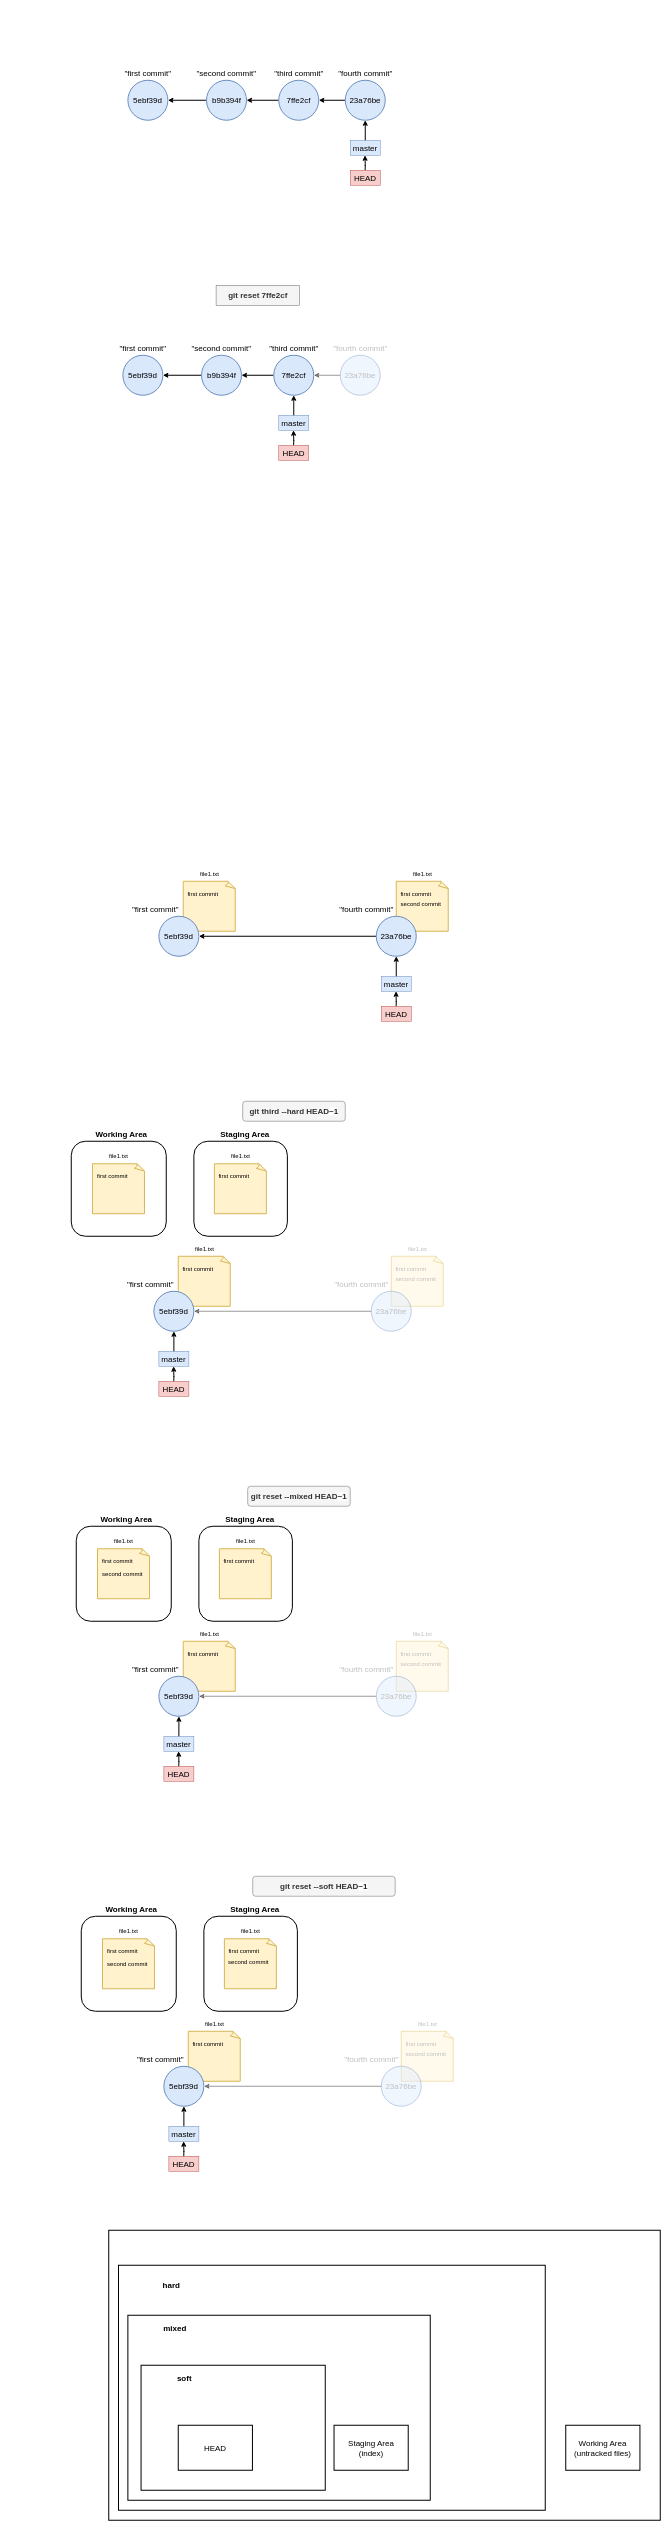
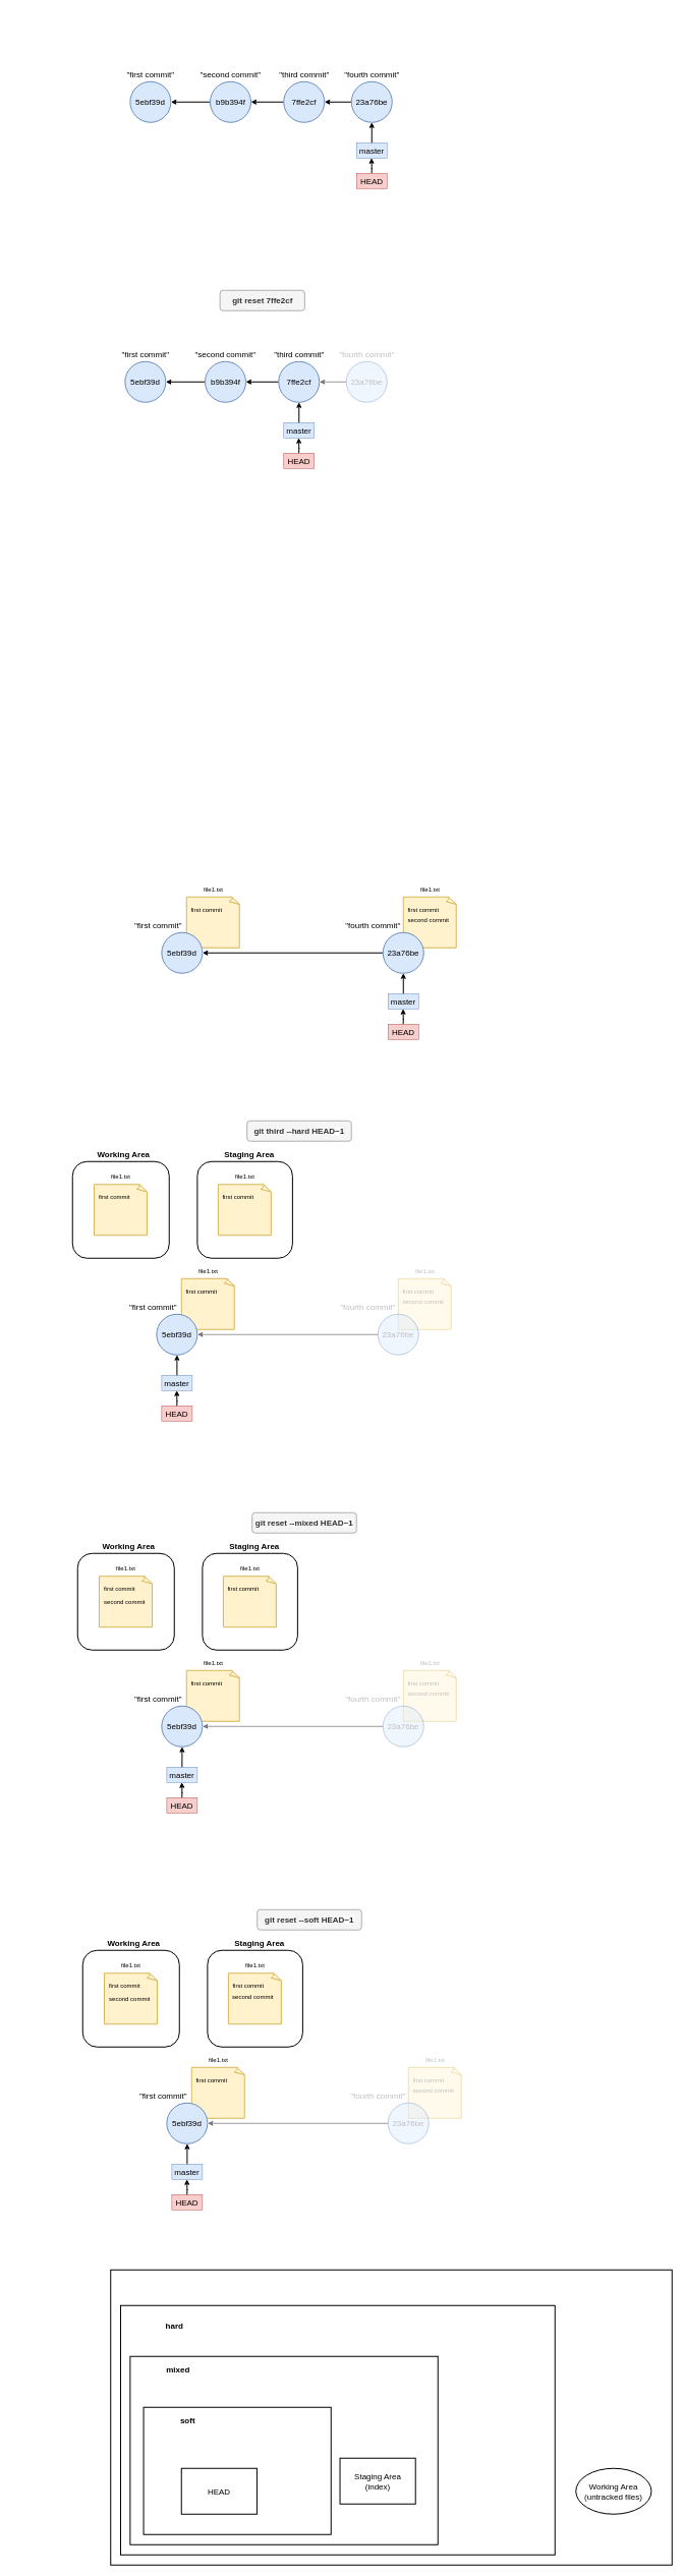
- <mxCell id="35" value="git reset 7ffe2cf" style="whiteSpace=wrap;html=1;fillColor=#f5f5f5;fontColor=#333333;strokeColor=#666666;fontStyle=1;fontSize=16;rounded=0;" vertex="1" parent="1"><mxGeometry x="431.69" y="570" width="166.63" height="40" as="geometry" /></mxCell>
+ <mxCell id="35" value="git reset 7ffe2cf" style="rounded=1;whiteSpace=wrap;html=1;fillColor=#f5f5f5;fontColor=#333333;strokeColor=#666666;fontStyle=1;fontSize=16;" vertex="1" parent="1"><mxGeometry x="431.69" y="570" width="166.63" height="40" as="geometry" /></mxCell>
- <mxCell id="140" value="git reset --soft HEAD&lt;span style=&quot;color: rgb(32, 33, 34); font-family: sans-serif; text-align: start; background-color: rgb(255, 255, 255);&quot;&gt;~1&lt;/span&gt;" style="rounded=1;whiteSpace=wrap;html=1;fillColor=#f5f5f5;fontColor=#333333;strokeColor=#666666;fontStyle=1;fontSize=16;" vertex="1" parent="1"><mxGeometry x="504.87" y="3752" width="285" height="40" as="geometry" /></mxCell>
+ <mxCell id="140" value="git reset --soft HEAD&lt;span style=&quot;color: rgb(32, 33, 34); font-family: sans-serif; text-align: start; background-color: rgb(255, 255, 255);&quot;&gt;~1&lt;/span&gt;" style="rounded=1;whiteSpace=wrap;html=1;fillColor=#f5f5f5;fontColor=#333333;strokeColor=#666666;fontStyle=1;fontSize=16;" vertex="1" parent="1"><mxGeometry x="504.87" y="3752" width="205.13" height="40" as="geometry" /></mxCell>
- <mxCell id="151" value="&lt;font style=&quot;font-size: 16px;&quot;&gt;Staging Area&lt;/font&gt;&lt;div&gt;&lt;span style=&quot;font-size: 16px;&quot;&gt;(index)&lt;/span&gt;&lt;/div&gt;" style="rounded=0;whiteSpace=wrap;html=1;strokeWidth=2;" vertex="1" parent="1"><mxGeometry x="667.57" y="4850" width="148.37" height="90" as="geometry" /></mxCell>
+ <mxCell id="151" value="&lt;font style=&quot;font-size: 16px;&quot;&gt;Staging Area&lt;/font&gt;&lt;div&gt;&lt;span style=&quot;font-size: 16px;&quot;&gt;(index)&lt;/span&gt;&lt;/div&gt;" style="rounded=0;whiteSpace=wrap;html=1;strokeWidth=2;" vertex="1" parent="1"><mxGeometry x="667.57" y="4830" width="148.37" height="90" as="geometry" /></mxCell>
- <mxCell id="152" value="&lt;span style=&quot;font-size: 16px;&quot;&gt;Working Area&lt;/span&gt;&lt;div&gt;&lt;span style=&quot;font-size: 16px;&quot;&gt;(untracked files)&lt;/span&gt;&lt;/div&gt;" style="rounded=0;whiteSpace=wrap;html=1;strokeWidth=2;" vertex="1" parent="1"><mxGeometry x="1131" y="4850" width="148.37" height="90" as="geometry" /></mxCell>
+ <mxCell id="152" value="&lt;span style=&quot;font-size: 16px;&quot;&gt;Working Area&lt;/span&gt;&lt;div&gt;&lt;span style=&quot;font-size: 16px;&quot;&gt;(untracked files)&lt;/span&gt;&lt;/div&gt;" style="ellipse;whiteSpace=wrap;html=1;strokeWidth=2;" vertex="1" parent="1"><mxGeometry x="1131" y="4850" width="148.37" height="90" as="geometry" /></mxCell>
